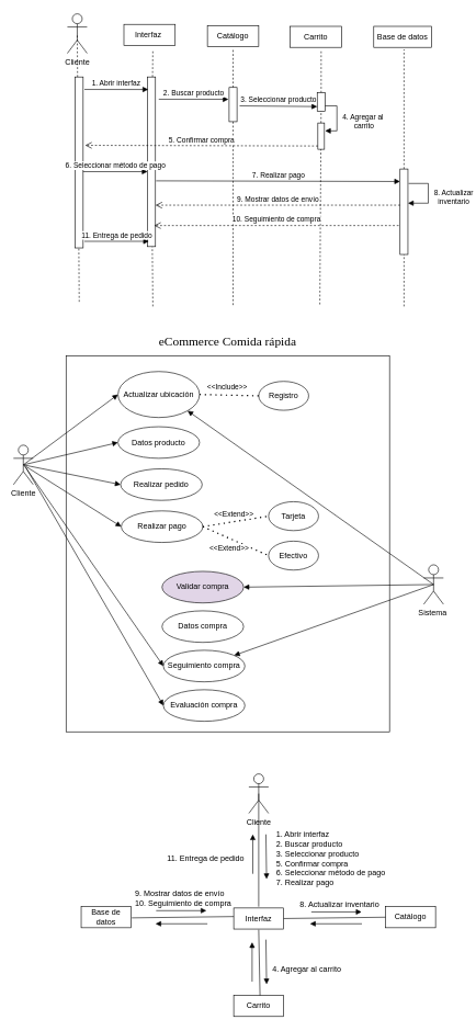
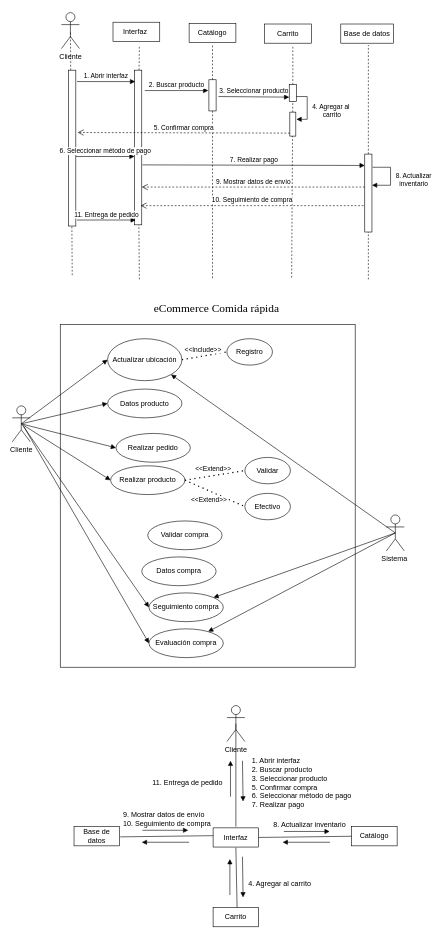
- <mxCell id="62" value="&lt;font face=&quot;Comic Sans MS&quot; style=&quot;font-size: 19px;&quot;&gt;eCommerce Comida rápida&lt;/font&gt;" style="text;html=1;align=center;verticalAlign=middle;whiteSpace=wrap;rounded=0;" parent="1" vertex="1"><mxGeometry x="219" y="504" width="254" height="30" as="geometry" /></mxCell>
+ <mxCell id="62" value="&lt;font face=&quot;Comic Sans MS&quot; style=&quot;font-size: 19px;&quot;&gt;eCommerce Comida rápida&lt;/font&gt;" style="text;html=1;align=center;verticalAlign=middle;whiteSpace=wrap;rounded=0;" parent="1" vertex="1"><mxGeometry x="234" y="499" width="254" height="30" as="geometry" /></mxCell>
- <mxCell id="43" value="Registro" style="ellipse;whiteSpace=wrap;html=1;" parent="1" vertex="1"><mxGeometry x="393" y="579" width="76" height="44" as="geometry" /></mxCell>
+ <mxCell id="43" value="Registro" style="ellipse;whiteSpace=wrap;html=1;" parent="1" vertex="1"><mxGeometry x="378" y="564" width="76" height="44" as="geometry" /></mxCell>
- <mxCell id="37" value="Realizar pedido" style="ellipse;whiteSpace=wrap;html=1;" parent="1" vertex="1"><mxGeometry x="183" y="712" width="124" height="48" as="geometry" /></mxCell>
+ <mxCell id="37" value="Realizar pedido" style="ellipse;whiteSpace=wrap;html=1;" parent="1" vertex="1"><mxGeometry x="193" y="722" width="124" height="48" as="geometry" /></mxCell>
- <mxCell id="46" value="Tarjeta" style="ellipse;whiteSpace=wrap;html=1;" parent="1" vertex="1"><mxGeometry x="408" y="762" width="76" height="44" as="geometry" /></mxCell>
+ <mxCell id="46" value="Validar" style="ellipse;whiteSpace=wrap;html=1;" parent="1" vertex="1"><mxGeometry x="408" y="762" width="76" height="44" as="geometry" /></mxCell>
- <mxCell id="38" value="Realizar pago" style="ellipse;whiteSpace=wrap;html=1;" parent="1" vertex="1"><mxGeometry x="184" y="776" width="124" height="48" as="geometry" /></mxCell>
+ <mxCell id="38" value="Realizar producto" style="ellipse;whiteSpace=wrap;html=1;" parent="1" vertex="1"><mxGeometry x="184" y="776" width="124" height="48" as="geometry" /></mxCell>
- <mxCell id="53" value="" style="html=1;verticalAlign=bottom;endArrow=block;curved=0;rounded=0;exitX=0.5;exitY=0.5;exitDx=0;exitDy=0;exitPerimeter=0;entryX=1;entryY=0.5;entryDx=0;entryDy=0;" parent="1" source="34" target="54" edge="1"><mxGeometry width="80" relative="1" as="geometry"><mxPoint x="39" y="710" as="sourcePoint" /><mxPoint x="660" y="736" as="targetPoint" /></mxGeometry></mxCell>
+ <mxCell id="53" value="" style="html=1;verticalAlign=bottom;endArrow=block;curved=0;rounded=0;exitX=0.5;exitY=0.5;exitDx=0;exitDy=0;exitPerimeter=0;" parent="1" source="34" target="58" edge="1"><mxGeometry width="80" relative="1" as="geometry"><mxPoint x="39" y="710" as="sourcePoint" /><mxPoint x="660" y="736" as="targetPoint" /></mxGeometry></mxCell>
- <mxCell id="54" value="Validar compra" style="ellipse;whiteSpace=wrap;html=1;fillColor=#e1d5e7;" parent="1" vertex="1"><mxGeometry x="246" y="868" width="124" height="48" as="geometry" /></mxCell>
+ <mxCell id="54" value="Validar compra" style="ellipse;whiteSpace=wrap;html=1;" parent="1" vertex="1"><mxGeometry x="246" y="868" width="124" height="48" as="geometry" /></mxCell>
- <mxCell id="55" value="Datos compra" style="ellipse;whiteSpace=wrap;html=1;" parent="1" vertex="1"><mxGeometry x="246" y="928" width="124" height="48" as="geometry" /></mxCell>
+ <mxCell id="55" value="Datos compra" style="ellipse;whiteSpace=wrap;html=1;" parent="1" vertex="1"><mxGeometry x="236" y="928" width="124" height="48" as="geometry" /></mxCell>
